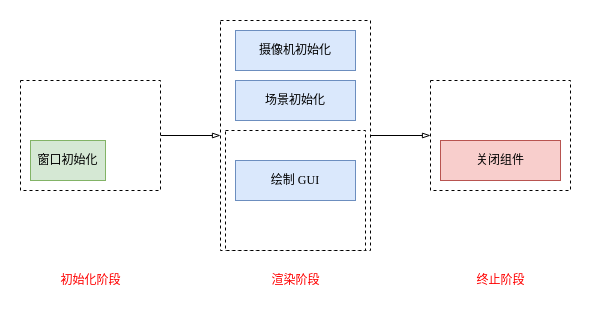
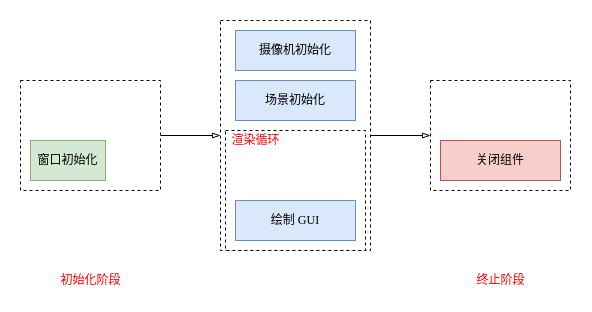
+ <mxCell id="16" value="渲染循环" style="text;html=1;align=center;verticalAlign=middle;resizable=0;points=[];autosize=1;strokeColor=none;fontFamily=Consolas;fontColor=#FF0000;" vertex="1" parent="1"><mxGeometry x="225" y="130" width="60" height="20" as="geometry" /></mxCell>
- <mxCell id="15" value="绘制 GUI" style="rounded=0;whiteSpace=wrap;html=1;fillColor=#dae8fc;strokeColor=#6c8ebf;fontFamily=Consolas;" vertex="1" parent="1"><mxGeometry x="235" y="160" width="120" height="40" as="geometry" /></mxCell>
+ <mxCell id="15" value="绘制 GUI" style="rounded=0;whiteSpace=wrap;html=1;fillColor=#dae8fc;strokeColor=#6c8ebf;fontFamily=Consolas;" vertex="1" parent="1"><mxGeometry x="235" y="200" width="120" height="40" as="geometry" /></mxCell>
- <mxCell id="13" value="渲染阶段" style="text;html=1;align=center;verticalAlign=middle;resizable=0;points=[];autosize=1;strokeColor=none;fontColor=#FF0000;fontFamily=Consolas;" vertex="1" parent="1"><mxGeometry x="265" y="270" width="60" height="20" as="geometry" /></mxCell>
